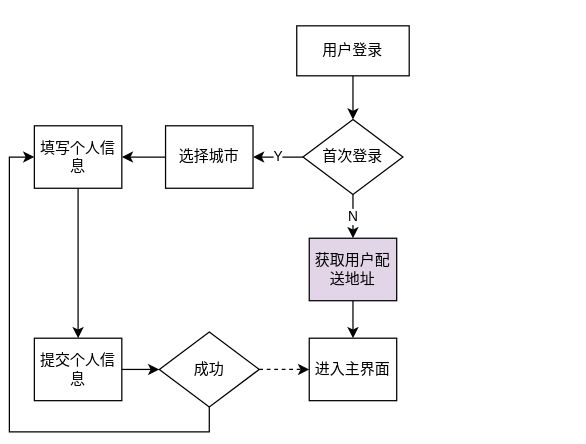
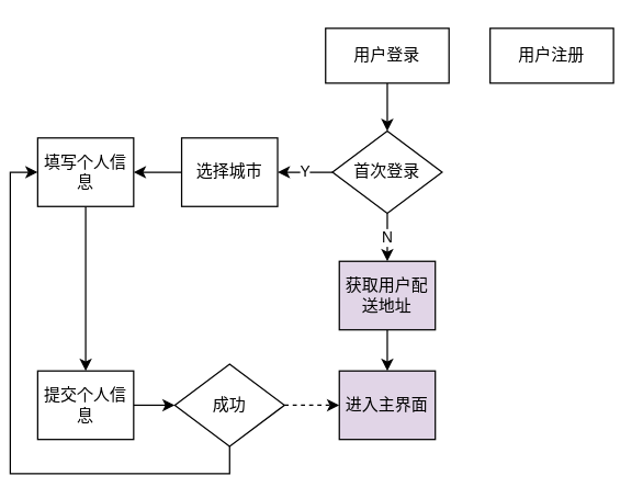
+ <mxCell id="2" value="用户注册" style="rounded=0;whiteSpace=wrap;html=1;" vertex="1" parent="1"><mxGeometry x="350" y="20" width="90" height="40" as="geometry" /></mxCell>
- <mxCell id="10" value="进入主界面" style="rounded=0;whiteSpace=wrap;html=1;" vertex="1" parent="1"><mxGeometry x="240" y="270" width="70" height="50" as="geometry" /></mxCell>
+ <mxCell id="10" value="进入主界面" style="rounded=0;whiteSpace=wrap;html=1;fillColor=#e1d5e7;" vertex="1" parent="1"><mxGeometry x="240" y="270" width="70" height="50" as="geometry" /></mxCell>
